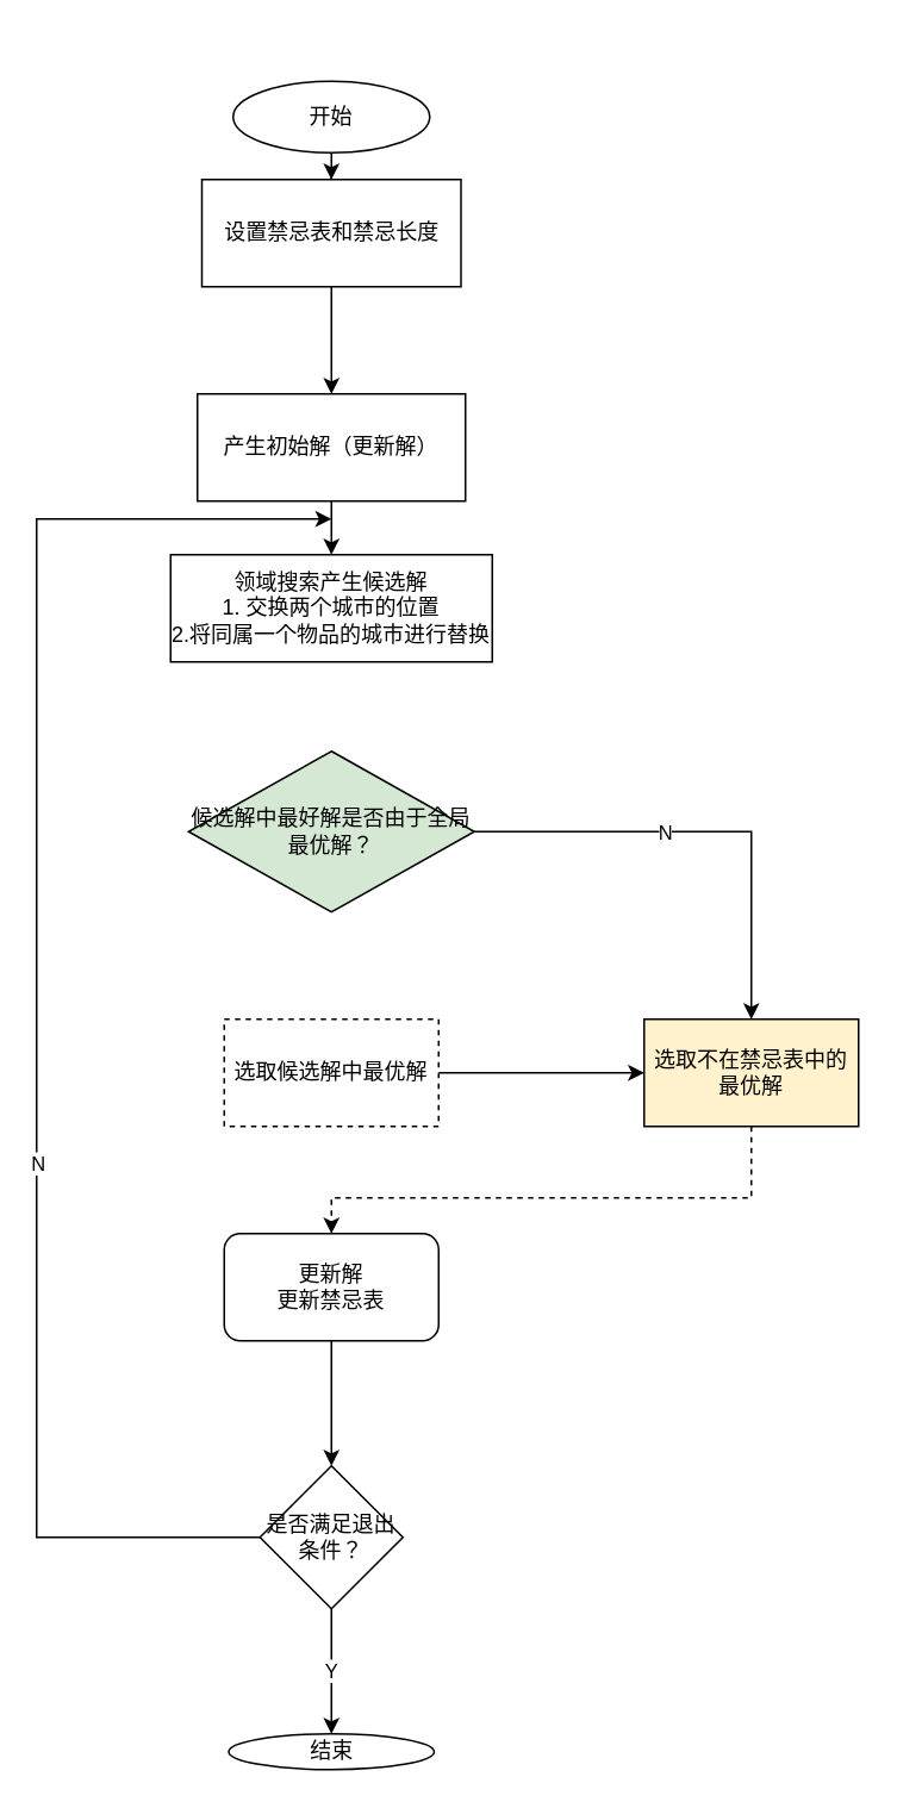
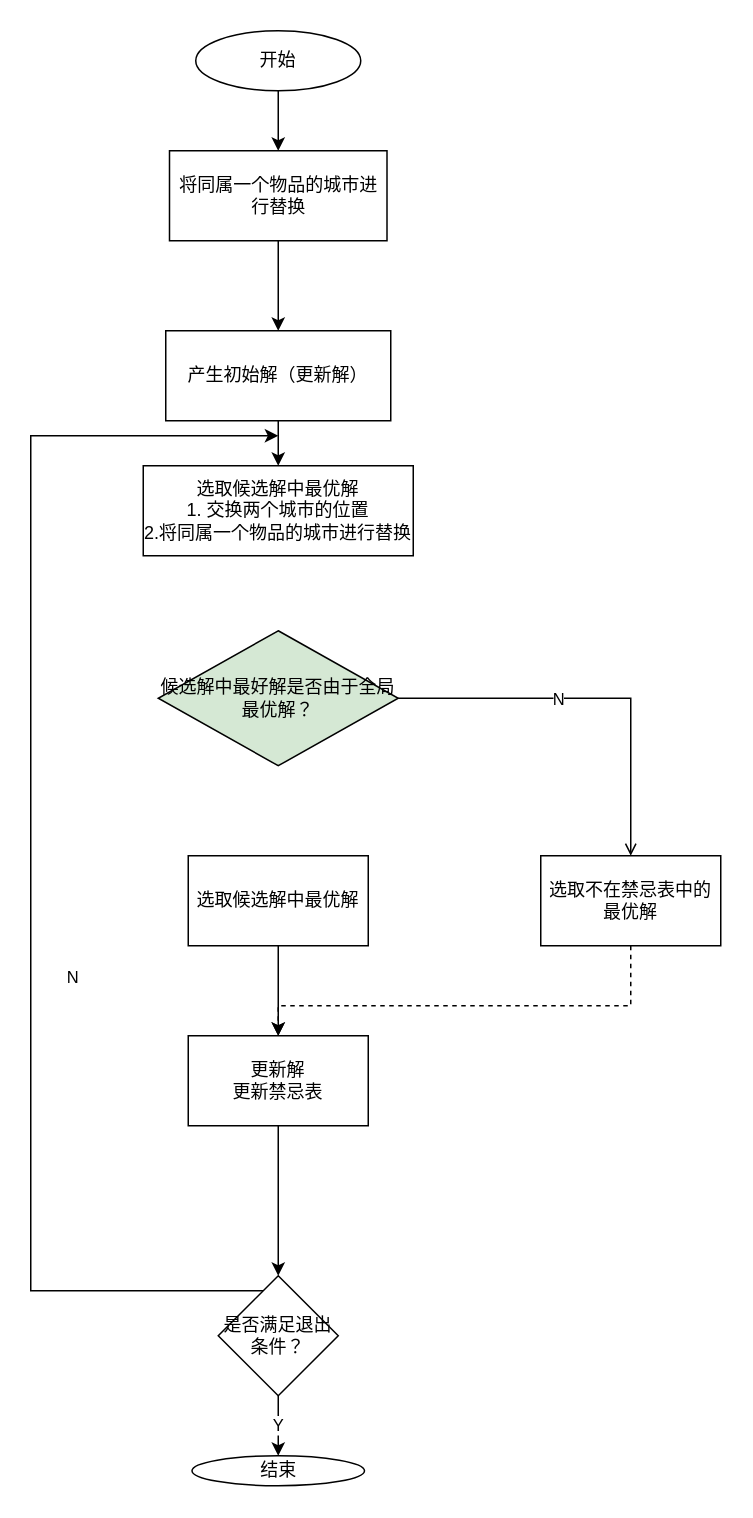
- <mxCell id="3" value="开始" style="ellipse;whiteSpace=wrap;html=1;" vertex="1" parent="1"><mxGeometry x="130" y="45" width="110" height="40" as="geometry" /></mxCell>
+ <mxCell id="3" value="开始" style="ellipse;whiteSpace=wrap;html=1;" vertex="1" parent="1"><mxGeometry x="130" y="20" width="110" height="40" as="geometry" /></mxCell>
- <mxCell id="5" value="设置禁忌表和禁忌长度" style="whiteSpace=wrap;html=1;" vertex="1" parent="1"><mxGeometry x="112.5" y="100" width="145" height="60" as="geometry" /></mxCell>
+ <mxCell id="5" value="将同属一个物品的城市进行替换" style="whiteSpace=wrap;html=1;" vertex="1" parent="1"><mxGeometry x="112.5" y="100" width="145" height="60" as="geometry" /></mxCell>
- <mxCell id="8" value="领域搜索产生候选解&lt;br&gt;1.&amp;nbsp;交换两个城市的位置&lt;br&gt;2.将同属一个物品的城市进行替换" style="whiteSpace=wrap;html=1;" vertex="1" parent="1"><mxGeometry x="95" y="310" width="180" height="60" as="geometry" /></mxCell>
+ <mxCell id="8" value="选取候选解中最优解&lt;br&gt;1.&amp;nbsp;交换两个城市的位置&lt;br&gt;2.将同属一个物品的城市进行替换" style="whiteSpace=wrap;html=1;" vertex="1" parent="1"><mxGeometry x="95" y="310" width="180" height="60" as="geometry" /></mxCell>
- <mxCell id="9" style="edgeStyle=orthogonalEdgeStyle;rounded=0;orthogonalLoop=1;jettySize=auto;html=1;exitX=1;exitY=0.5;exitDx=0;exitDy=0;entryX=0.5;entryY=0;entryDx=0;entryDy=0;" edge="1" parent="1" source="11" target="15"><mxGeometry relative="1" as="geometry"><mxPoint x="420" y="560" as="targetPoint" /></mxGeometry></mxCell>
+ <mxCell id="9" style="edgeStyle=orthogonalEdgeStyle;rounded=0;orthogonalLoop=1;jettySize=auto;html=1;exitX=1;exitY=0.5;exitDx=0;exitDy=0;entryX=0.5;entryY=0;entryDx=0;entryDy=0;endArrow=open;" edge="1" parent="1" source="11" target="15"><mxGeometry relative="1" as="geometry"><mxPoint x="420" y="560" as="targetPoint" /></mxGeometry></mxCell>
- <mxCell id="13" value="选取候选解中最优解" style="whiteSpace=wrap;html=1;dashed=1;" vertex="1" parent="1"><mxGeometry x="125" y="570" width="120" height="60" as="geometry" /></mxCell>
+ <mxCell id="13" value="选取候选解中最优解" style="whiteSpace=wrap;html=1;" vertex="1" parent="1"><mxGeometry x="125" y="570" width="120" height="60" as="geometry" /></mxCell>
- <mxCell id="12" value="" style="edgeStyle=orthogonalEdgeStyle;rounded=0;orthogonalLoop=1;jettySize=auto;html=1;" edge="1" parent="1" source="13" target="15"><mxGeometry relative="1" as="geometry" /></mxCell>
+ <mxCell id="12" value="" style="edgeStyle=orthogonalEdgeStyle;rounded=0;orthogonalLoop=1;jettySize=auto;html=1;" edge="1" parent="1" source="13" target="17"><mxGeometry relative="1" as="geometry" /></mxCell>
- <mxCell id="15" value="选取不在禁忌表中的最优解" style="rounded=0;whiteSpace=wrap;html=1;fillColor=#fff2cc;" vertex="1" parent="1"><mxGeometry x="360" y="570" width="120" height="60" as="geometry" /></mxCell>
+ <mxCell id="15" value="选取不在禁忌表中的最优解" style="rounded=0;whiteSpace=wrap;html=1;" vertex="1" parent="1"><mxGeometry x="360" y="570" width="120" height="60" as="geometry" /></mxCell>
- <mxCell id="17" value="更新解&lt;br&gt;更新禁忌表" style="whiteSpace=wrap;html=1;rounded=1;" vertex="1" parent="1"><mxGeometry x="125" y="690" width="120" height="60" as="geometry" /></mxCell>
+ <mxCell id="17" value="更新解&lt;br&gt;更新禁忌表" style="whiteSpace=wrap;html=1;" vertex="1" parent="1"><mxGeometry x="125" y="690" width="120" height="60" as="geometry" /></mxCell>
- <mxCell id="21" value="是否满足退出条件？" style="rhombus;whiteSpace=wrap;html=1;" vertex="1" parent="1"><mxGeometry x="145" y="820" width="80" height="80" as="geometry" /></mxCell>
+ <mxCell id="21" value="是否满足退出条件？" style="rhombus;whiteSpace=wrap;html=1;" vertex="1" parent="1"><mxGeometry x="145" y="850" width="80" height="80" as="geometry" /></mxCell>
